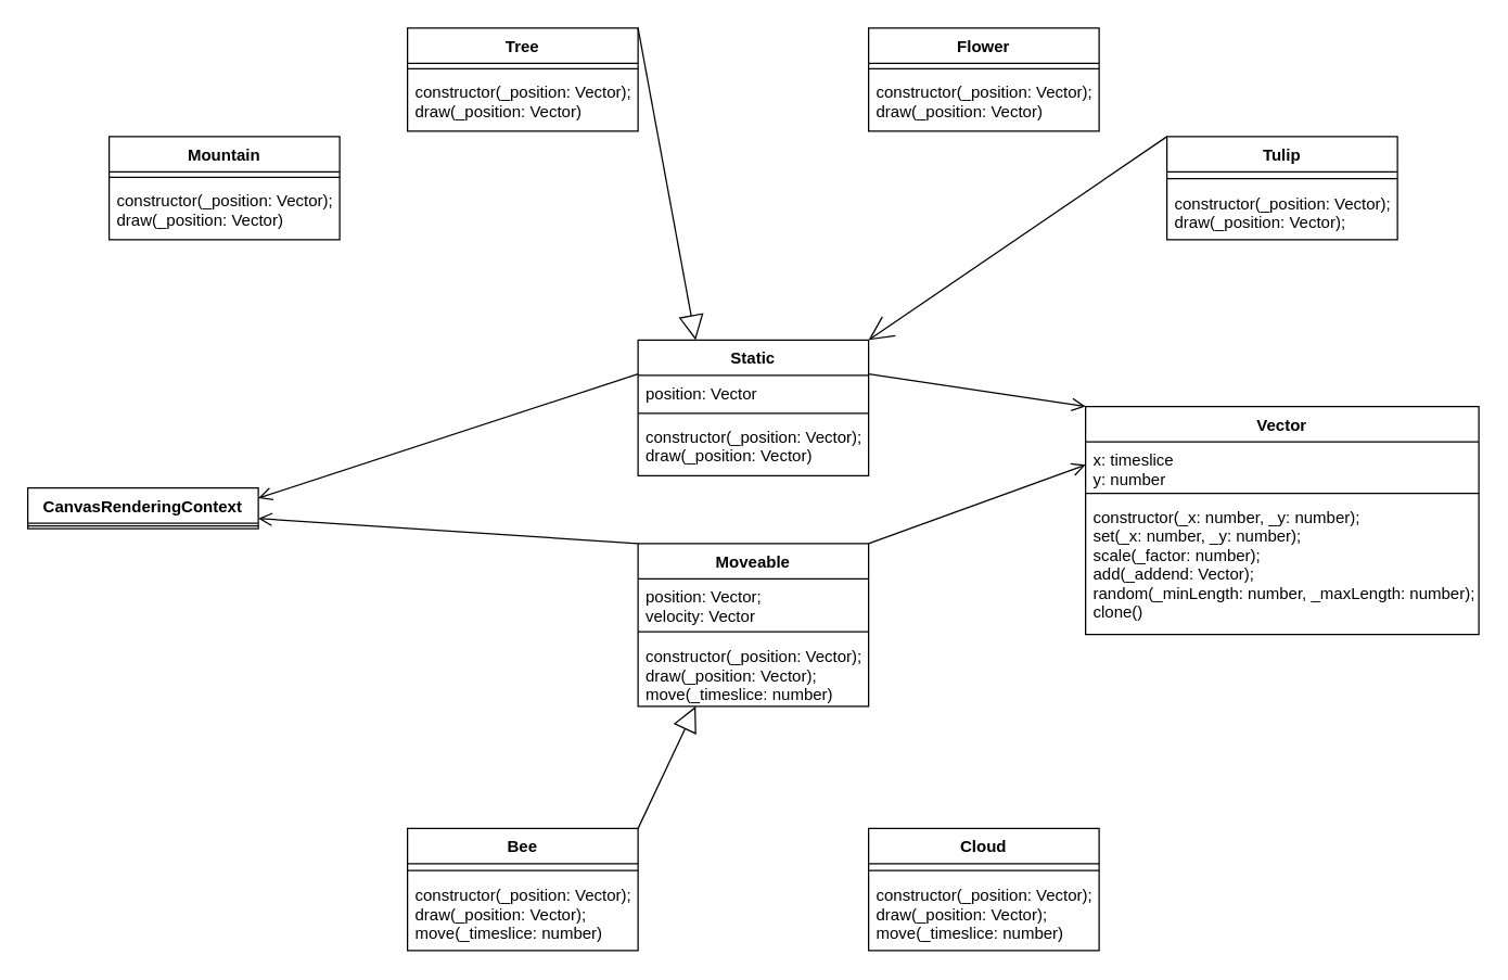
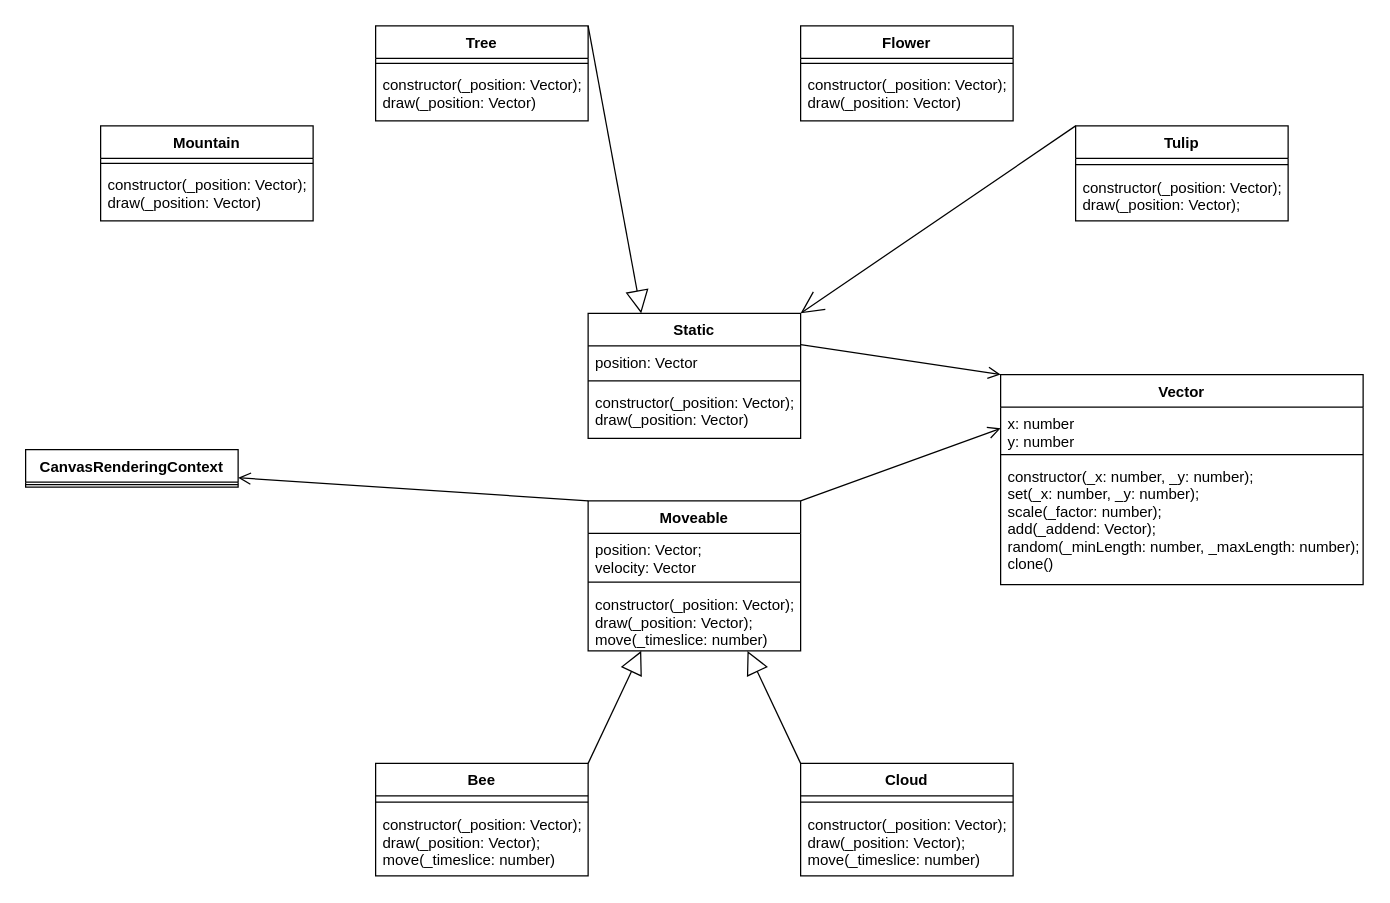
- <mxCell id="36" value="" style="endArrow=open;startArrow=none;endFill=0;startFill=0;endSize=8;html=1;verticalAlign=bottom;labelBackgroundColor=none;strokeWidth=1;exitX=0;exitY=0.25;exitDx=0;exitDy=0;entryX=1;entryY=0.25;entryDx=0;entryDy=0;" edge="1" parent="1" source="23" target="12"><mxGeometry width="160" relative="1" as="geometry"><mxPoint x="420" y="380" as="sourcePoint" /><mxPoint x="730" y="350" as="targetPoint" /></mxGeometry></mxCell>
- <mxCell id="9" value="x: timeslice&#10;y: number" style="text;align=left;verticalAlign=top;spacingLeft=4;spacingRight=4;overflow=hidden;rotatable=0;points=[[0,0.5],[1,0.5]];portConstraint=eastwest;" parent="8" vertex="1"><mxGeometry y="26" width="290" height="34" as="geometry" /></mxCell>
+ <mxCell id="9" value="x: number&#10;y: number" style="text;align=left;verticalAlign=top;spacingLeft=4;spacingRight=4;overflow=hidden;rotatable=0;points=[[0,0.5],[1,0.5]];portConstraint=eastwest;" parent="8" vertex="1"><mxGeometry y="26" width="290" height="34" as="geometry" /></mxCell>
+ <mxCell id="33" value="" style="endArrow=block;endSize=16;endFill=0;html=1;exitX=0;exitY=0;exitDx=0;exitDy=0;entryX=0.75;entryY=1;entryDx=0;entryDy=0;" edge="1" parent="1" source="14" target="27"><mxGeometry width="160" relative="1" as="geometry"><mxPoint x="130" y="500" as="sourcePoint" /><mxPoint x="290" y="500" as="targetPoint" /></mxGeometry></mxCell>
